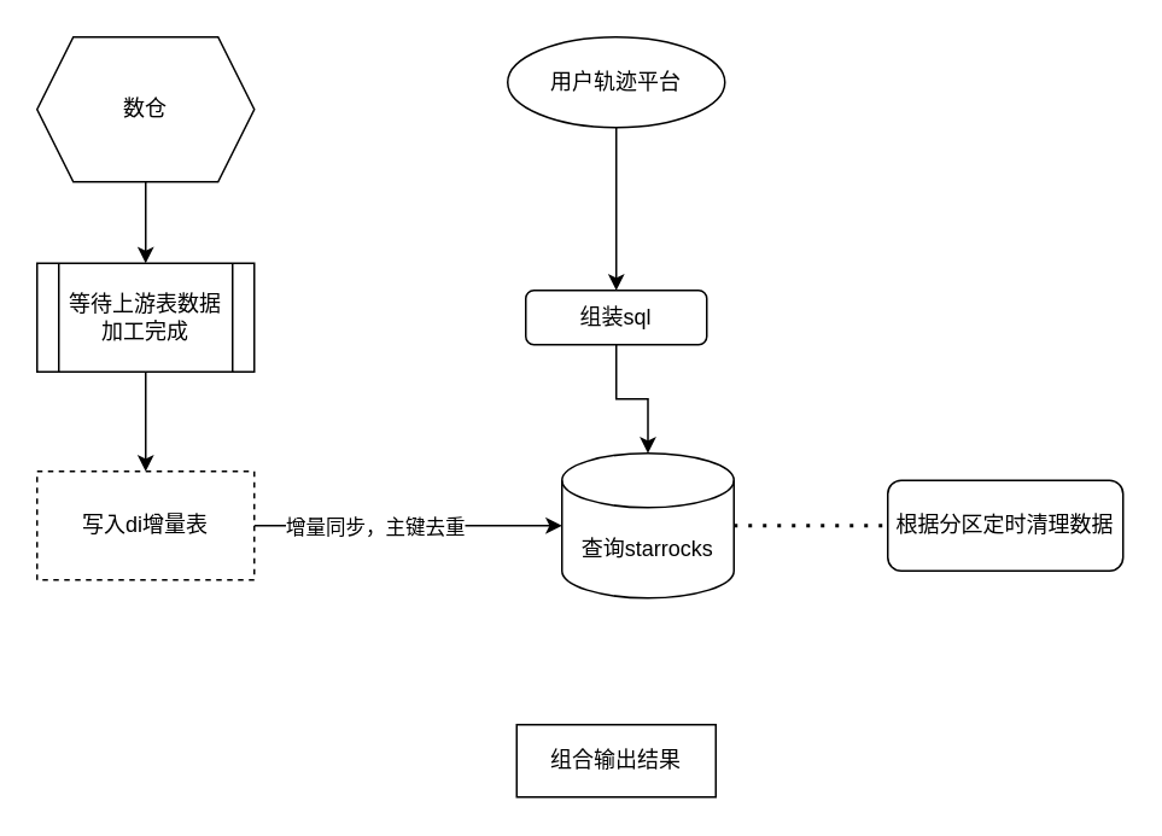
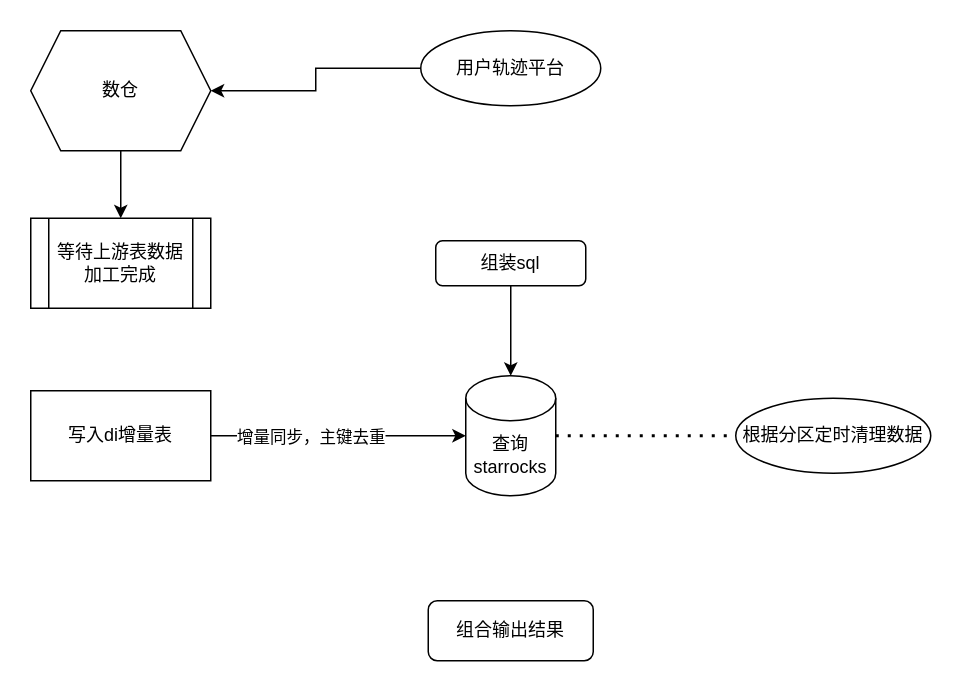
- <mxCell id="2" value="" style="edgeStyle=orthogonalEdgeStyle;rounded=0;orthogonalLoop=1;jettySize=auto;html=1;" edge="1" parent="1" source="3" target="5"><mxGeometry relative="1" as="geometry" /></mxCell>
+ <mxCell id="2" value="" style="edgeStyle=orthogonalEdgeStyle;rounded=0;orthogonalLoop=1;jettySize=auto;html=1;" edge="1" parent="1" source="3" target="9"><mxGeometry relative="1" as="geometry" /></mxCell>
- <mxCell id="10" value="" style="edgeStyle=orthogonalEdgeStyle;rounded=0;orthogonalLoop=1;jettySize=auto;html=1;" edge="1" parent="1" source="11" target="14"><mxGeometry relative="1" as="geometry" /></mxCell>
- <mxCell id="14" value="写入di增量表" style="whiteSpace=wrap;html=1;dashed=1;" vertex="1" parent="1"><mxGeometry x="20" y="260" width="120" height="60" as="geometry" /></mxCell>
+ <mxCell id="14" value="写入di增量表" style="whiteSpace=wrap;html=1;" vertex="1" parent="1"><mxGeometry x="20" y="260" width="120" height="60" as="geometry" /></mxCell>
- <mxCell id="6" value="查询starrocks" style="shape=cylinder3;whiteSpace=wrap;html=1;boundedLbl=1;backgroundOutline=1;size=15;" vertex="1" parent="1"><mxGeometry x="310" y="250" width="95" height="80" as="geometry" /></mxCell>
+ <mxCell id="6" value="查询starrocks" style="shape=cylinder3;whiteSpace=wrap;html=1;boundedLbl=1;backgroundOutline=1;size=15;" vertex="1" parent="1"><mxGeometry x="310" y="250" width="60" height="80" as="geometry" /></mxCell>
- <mxCell id="15" value="根据分区定时清理数据" style="rounded=1;whiteSpace=wrap;html=1;" vertex="1" parent="1"><mxGeometry x="490" y="265" width="130" height="50" as="geometry" /></mxCell>
+ <mxCell id="15" value="根据分区定时清理数据" style="ellipse;whiteSpace=wrap;html=1;" vertex="1" parent="1"><mxGeometry x="490" y="265" width="130" height="50" as="geometry" /></mxCell>
- <mxCell id="7" value="组合输出结果" style="whiteSpace=wrap;html=1;rounded=0;" vertex="1" parent="1"><mxGeometry x="285" y="400" width="110" height="40" as="geometry" /></mxCell>
+ <mxCell id="7" value="组合输出结果" style="rounded=1;whiteSpace=wrap;html=1;" vertex="1" parent="1"><mxGeometry x="285" y="400" width="110" height="40" as="geometry" /></mxCell>
